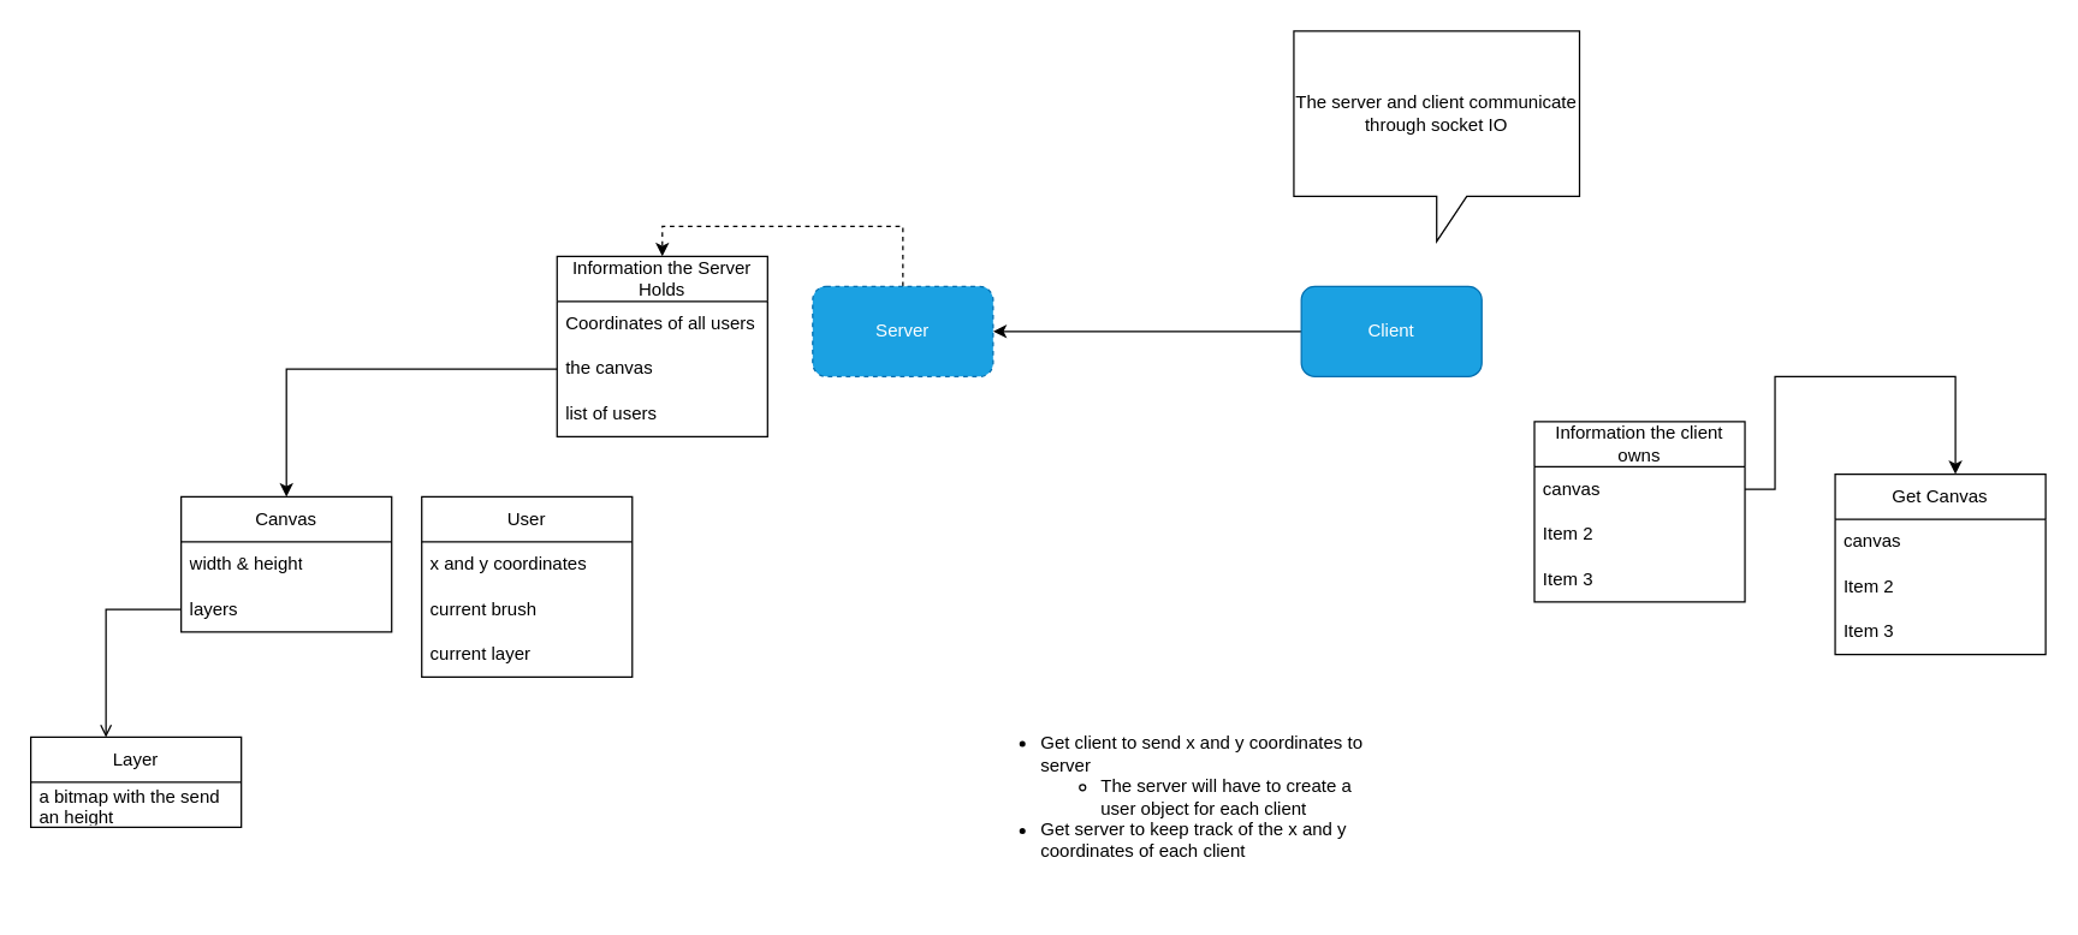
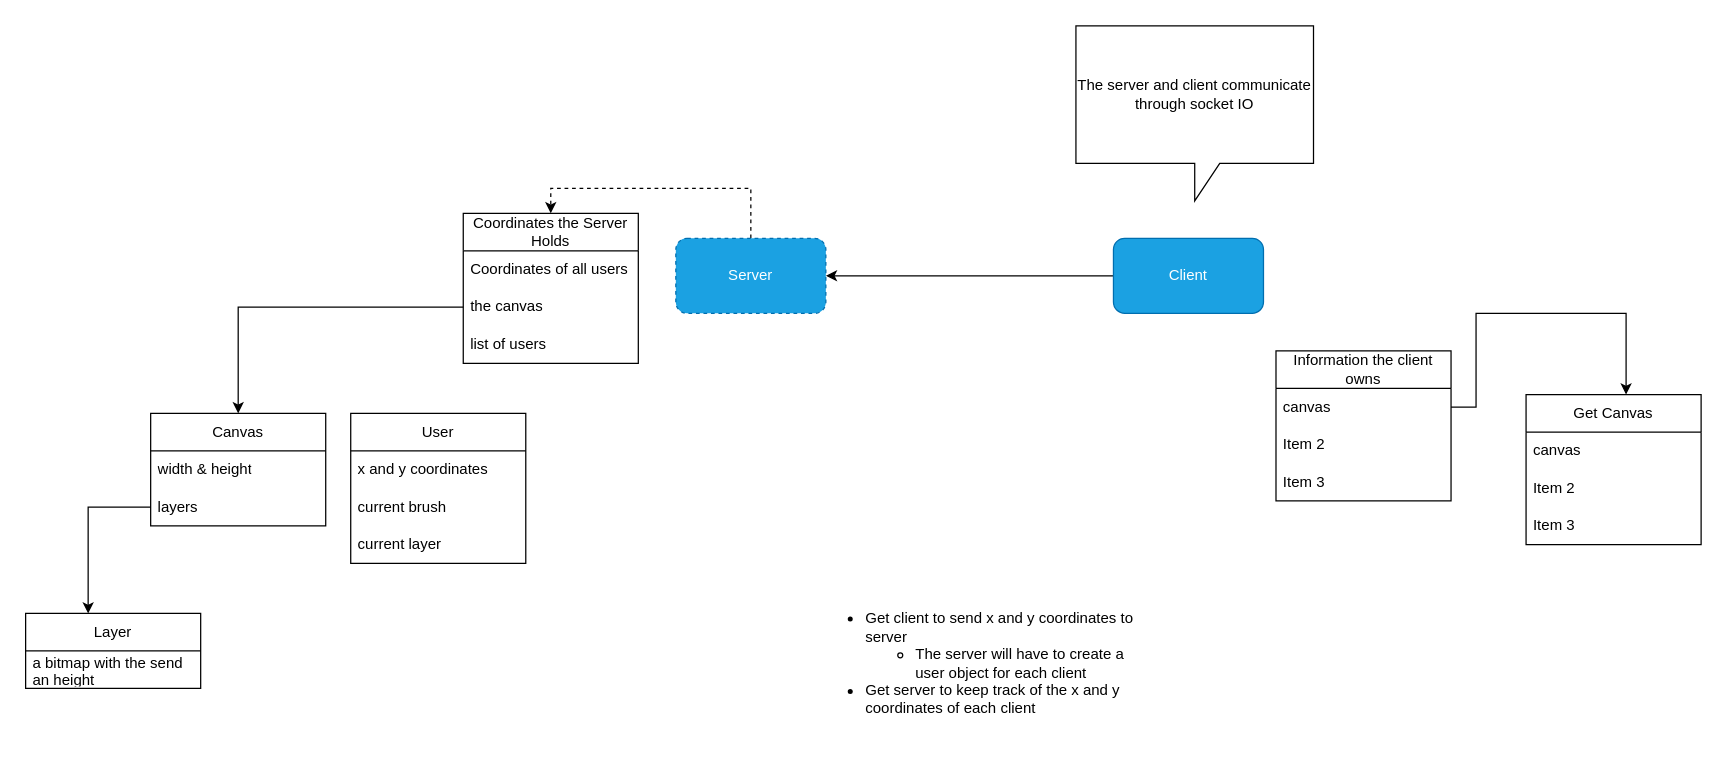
- <mxCell id="7" value="Information the Server Holds" style="swimlane;fontStyle=0;childLayout=stackLayout;horizontal=1;startSize=30;horizontalStack=0;resizeParent=1;resizeParentMax=0;resizeLast=0;collapsible=1;marginBottom=0;whiteSpace=wrap;html=1;" vertex="1" parent="1"><mxGeometry x="370" y="170" width="140" height="120" as="geometry" /></mxCell>
+ <mxCell id="7" value="Coordinates the Server Holds" style="swimlane;fontStyle=0;childLayout=stackLayout;horizontal=1;startSize=30;horizontalStack=0;resizeParent=1;resizeParentMax=0;resizeLast=0;collapsible=1;marginBottom=0;whiteSpace=wrap;html=1;" vertex="1" parent="1"><mxGeometry x="370" y="170" width="140" height="120" as="geometry" /></mxCell>
- <mxCell id="5" value="Client" style="rounded=1;whiteSpace=wrap;html=1;fillColor=#1ba1e2;fontColor=#ffffff;strokeColor=#006EAF;" vertex="1" parent="1"><mxGeometry x="865" y="190" width="120" height="60" as="geometry" /></mxCell>
+ <mxCell id="5" value="Client" style="rounded=1;whiteSpace=wrap;html=1;fillColor=#1ba1e2;fontColor=#ffffff;strokeColor=#006EAF;" vertex="1" parent="1"><mxGeometry x="890" y="190" width="120" height="60" as="geometry" /></mxCell>
- <mxCell id="24" style="edgeStyle=orthogonalEdgeStyle;rounded=0;orthogonalLoop=1;jettySize=auto;html=1;endArrow=open;" edge="1" parent="1" source="21" target="22"><mxGeometry relative="1" as="geometry"><Array as="points"><mxPoint x="70" y="405" /></Array></mxGeometry></mxCell>
+ <mxCell id="24" style="edgeStyle=orthogonalEdgeStyle;rounded=0;orthogonalLoop=1;jettySize=auto;html=1;" edge="1" parent="1" source="21" target="22"><mxGeometry relative="1" as="geometry"><Array as="points"><mxPoint x="70" y="405" /></Array></mxGeometry></mxCell>
